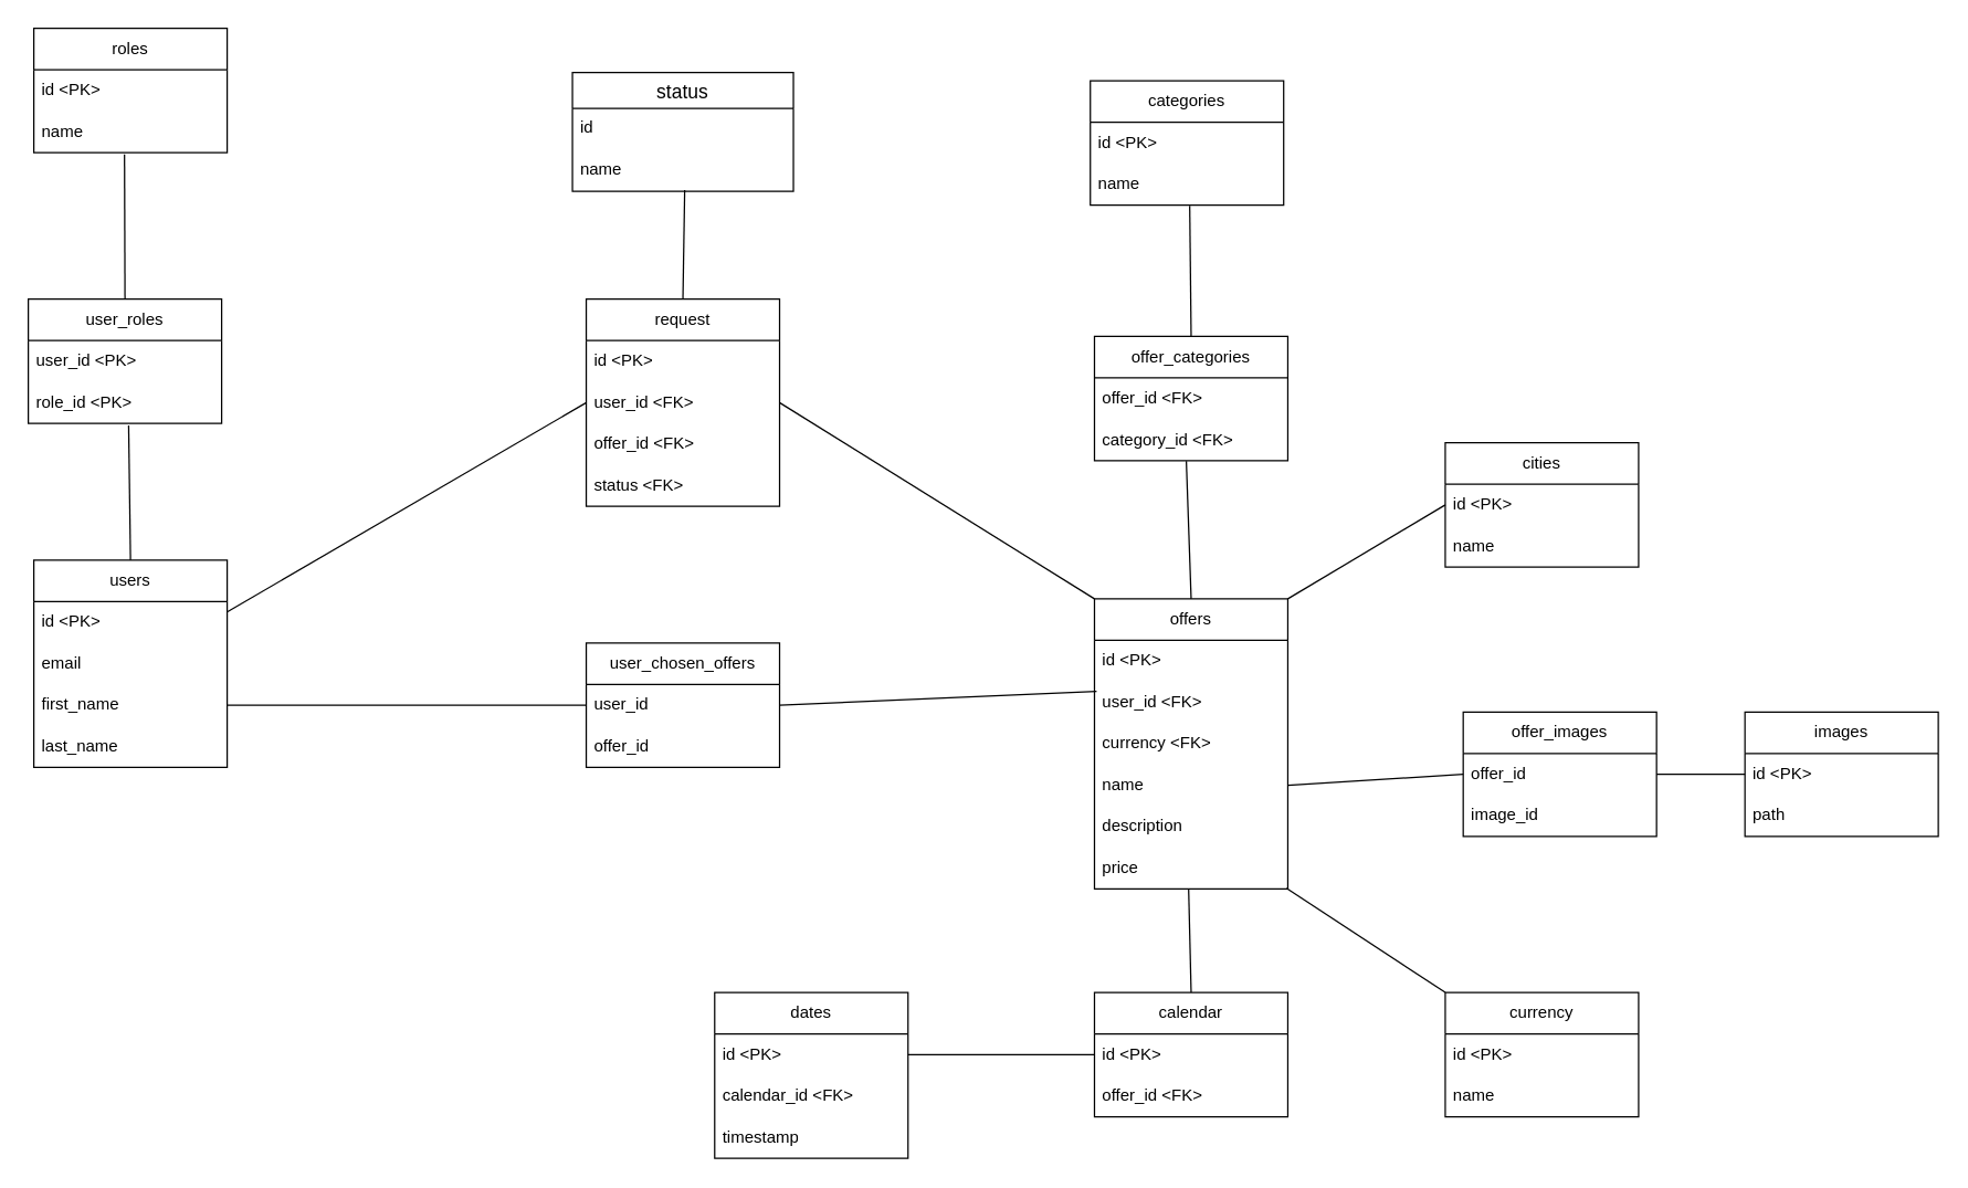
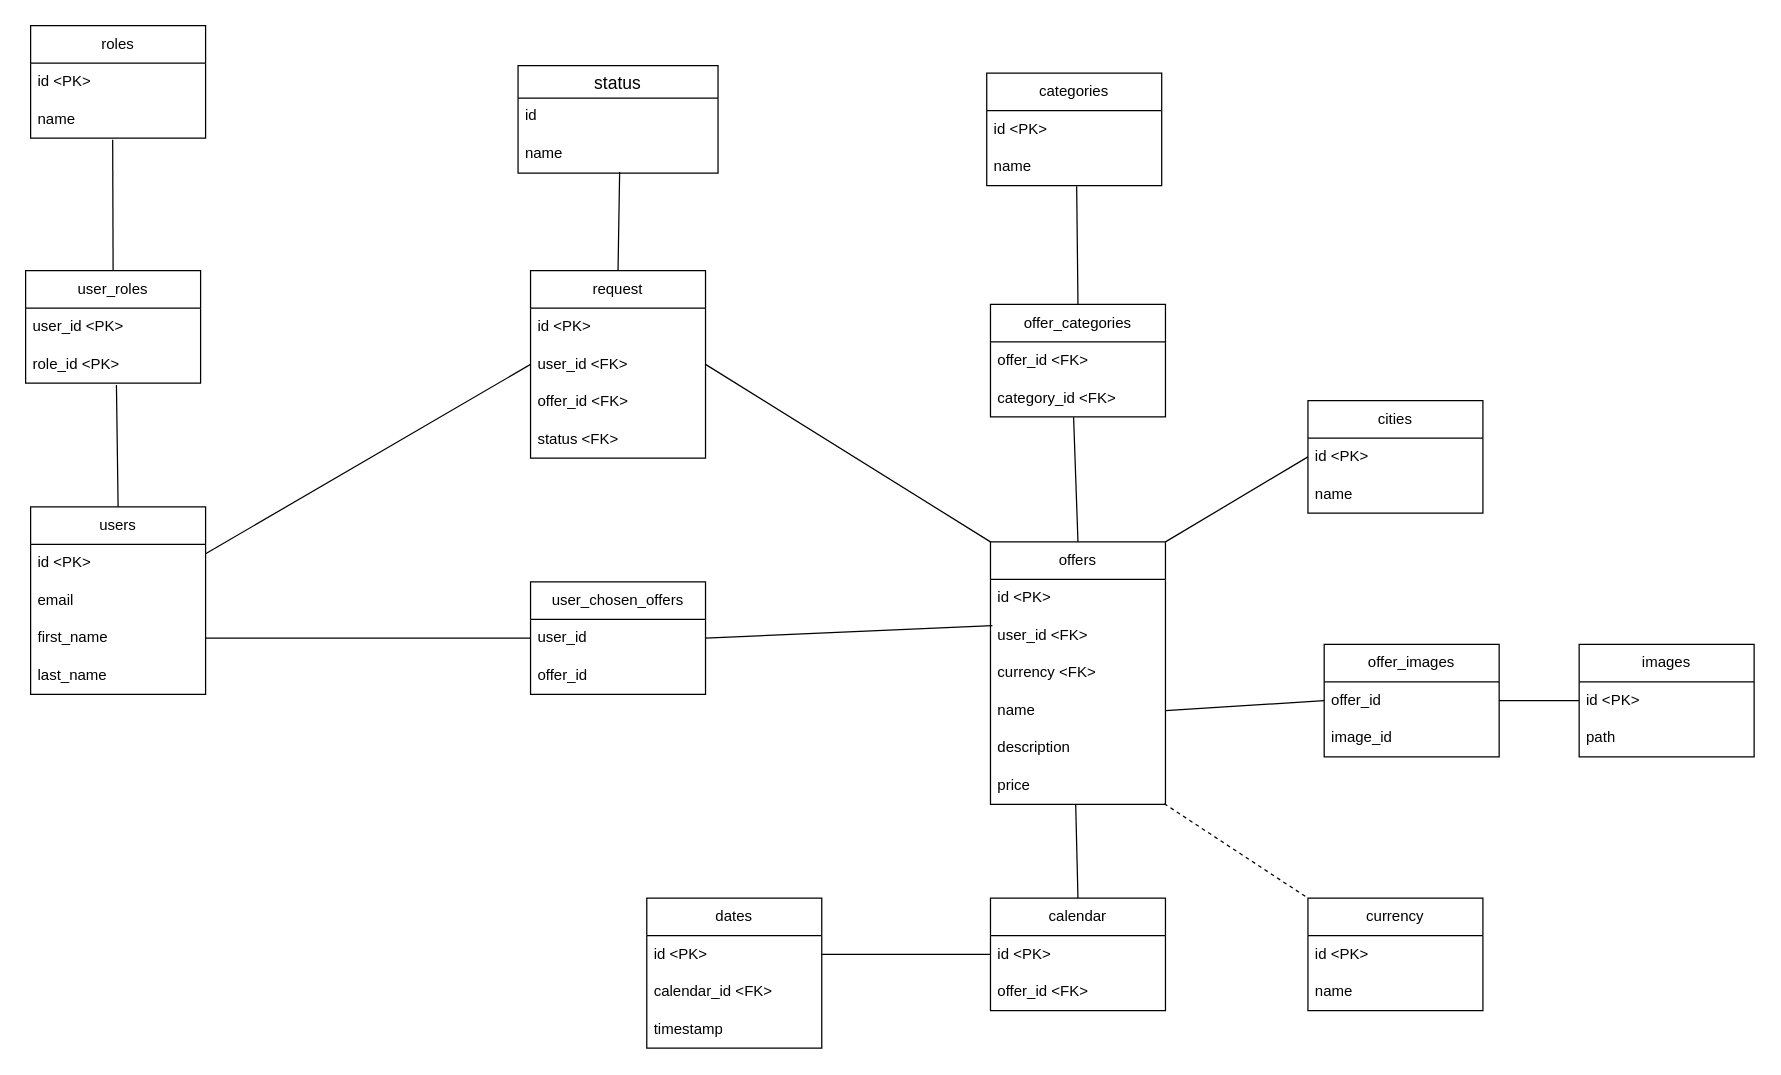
- <mxCell id="66" value="" style="endArrow=none;html=1;rounded=0;entryX=0;entryY=0;entryDx=0;entryDy=0;exitX=0.993;exitY=0.983;exitDx=0;exitDy=0;exitPerimeter=0;" edge="1" parent="1" source="19" target="63"><mxGeometry width="50" height="50" relative="1" as="geometry"><mxPoint x="705" y="584" as="sourcePoint" /><mxPoint x="755" y="534" as="targetPoint" /></mxGeometry></mxCell>
+ <mxCell id="66" value="" style="endArrow=none;html=1;rounded=0;entryX=0;entryY=0;entryDx=0;entryDy=0;exitX=0.993;exitY=0.983;exitDx=0;exitDy=0;exitPerimeter=0;dashed=1;" edge="1" parent="1" source="19" target="63"><mxGeometry width="50" height="50" relative="1" as="geometry"><mxPoint x="705" y="584" as="sourcePoint" /><mxPoint x="755" y="534" as="targetPoint" /></mxGeometry></mxCell>
